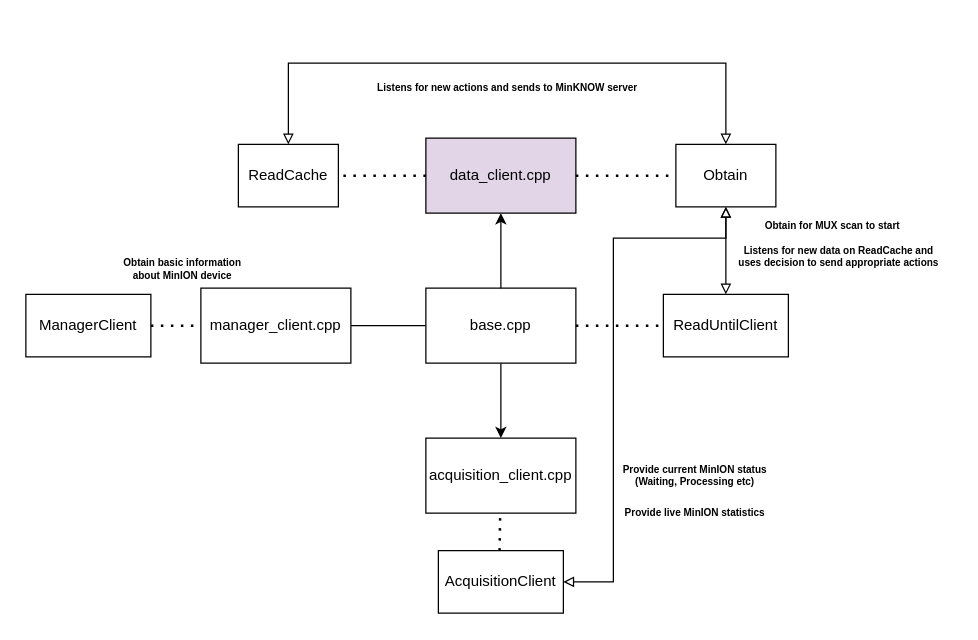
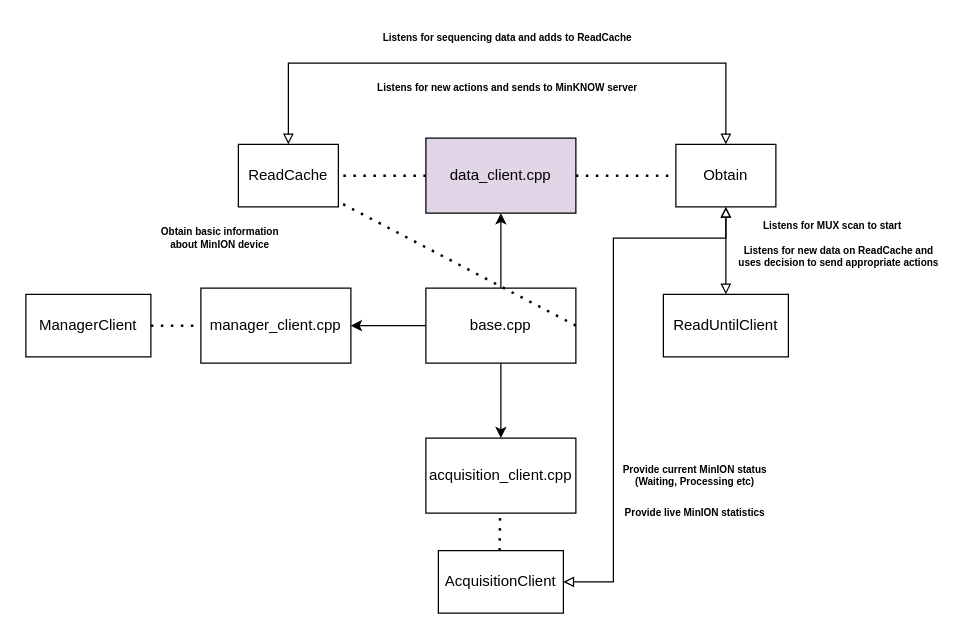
+ <mxCell id="23" value="Listens for sequencing data and adds to ReadCache" style="text;html=1;align=center;verticalAlign=middle;resizable=0;points=[];autosize=1;strokeColor=none;fillColor=none;fontSize=8;fontStyle=1" vertex="1" parent="1"><mxGeometry x="300" width="210" height="20" as="geometry" y="20" /></mxCell>
- <mxCell id="19" value="Obtain for MUX scan to start" style="text;html=1;align=center;verticalAlign=middle;resizable=0;points=[];autosize=1;strokeColor=none;fillColor=none;fontSize=8;fontStyle=1" vertex="1" parent="1"><mxGeometry x="600" y="170" width="130" height="20" as="geometry" /></mxCell>
+ <mxCell id="19" value="Listens for MUX scan to start" style="text;html=1;align=center;verticalAlign=middle;resizable=0;points=[];autosize=1;strokeColor=none;fillColor=none;fontSize=8;fontStyle=1" vertex="1" parent="1"><mxGeometry x="600" y="170" width="130" height="20" as="geometry" /></mxCell>
- <mxCell id="24" value="Obtain basic information &lt;br&gt;about MinION device" style="text;html=1;align=center;verticalAlign=middle;resizable=0;points=[];autosize=1;strokeColor=none;fillColor=none;fontSize=8;fontStyle=1" vertex="1" parent="1"><mxGeometry x="90" y="200" width="110" height="30" as="geometry" /></mxCell>
+ <mxCell id="24" value="Obtain basic information &lt;br&gt;about MinION device" style="text;html=1;align=center;verticalAlign=middle;resizable=0;points=[];autosize=1;strokeColor=none;fillColor=none;fontSize=8;fontStyle=1" vertex="1" parent="1"><mxGeometry x="120" y="175" width="110" height="30" as="geometry" /></mxCell>
- <mxCell id="3" style="edgeStyle=orthogonalEdgeStyle;rounded=0;orthogonalLoop=1;jettySize=auto;html=1;entryX=1;entryY=0.5;entryDx=0;entryDy=0;endArrow=none;" edge="1" parent="1" source="4" target="5"><mxGeometry relative="1" as="geometry" /></mxCell>
+ <mxCell id="3" style="edgeStyle=orthogonalEdgeStyle;rounded=0;orthogonalLoop=1;jettySize=auto;html=1;entryX=1;entryY=0.5;entryDx=0;entryDy=0;" edge="1" parent="1" source="4" target="5"><mxGeometry relative="1" as="geometry" /></mxCell>
- <mxCell id="12" value="" style="endArrow=none;dashed=1;html=1;dashPattern=1 3;strokeWidth=2;rounded=0;exitX=1;exitY=0.5;exitDx=0;exitDy=0;entryX=0;entryY=0.5;entryDx=0;entryDy=0;" edge="1" parent="1" source="4" target="15"><mxGeometry width="50" height="50" relative="1" as="geometry"><mxPoint x="470" y="260" as="sourcePoint" /><mxPoint x="470" y="200" as="targetPoint" /></mxGeometry></mxCell>
+ <mxCell id="12" value="" style="endArrow=none;dashed=1;html=1;dashPattern=1 3;strokeWidth=2;rounded=0;exitX=1;exitY=0.5;exitDx=0;exitDy=0;" edge="1" parent="1" source="4" target="9"><mxGeometry width="50" height="50" relative="1" as="geometry"><mxPoint x="470" y="260" as="sourcePoint" /><mxPoint x="470" y="200" as="targetPoint" /></mxGeometry></mxCell>
